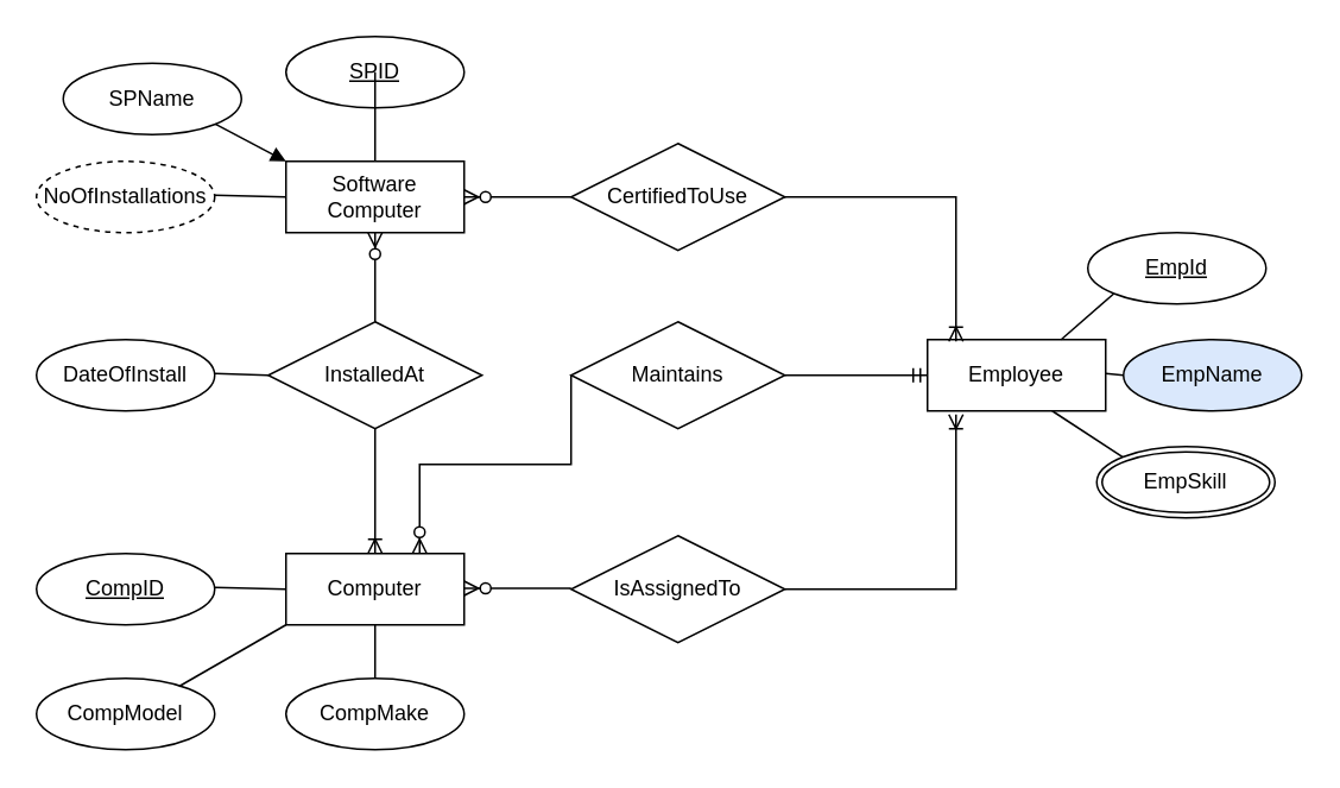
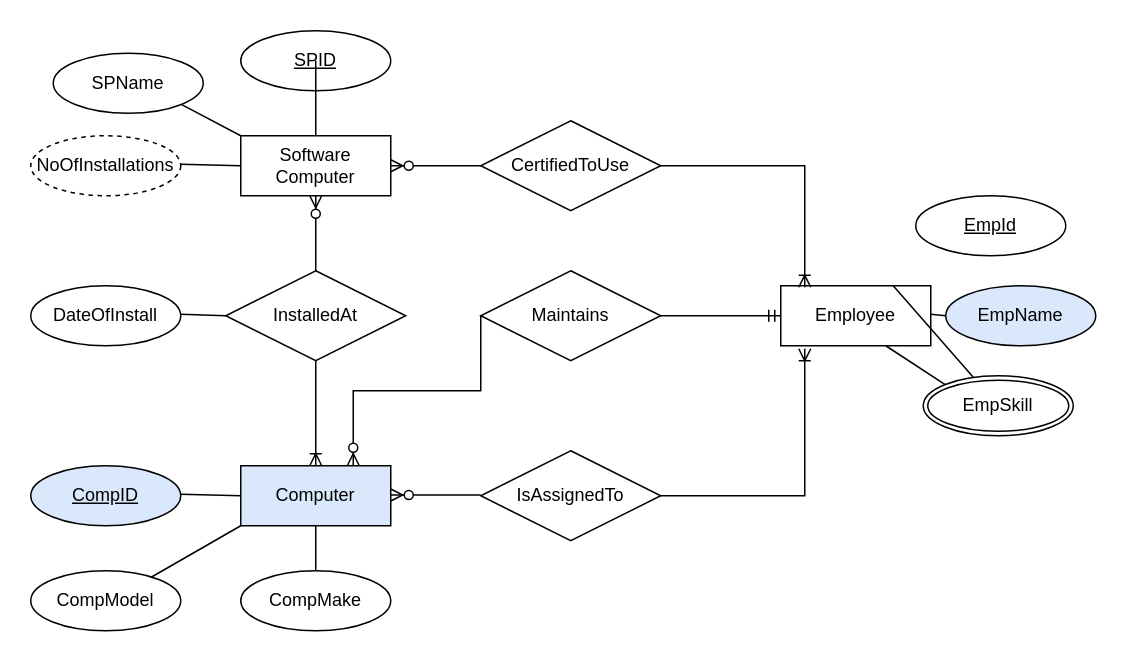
- <mxCell id="28" value="" style="endArrow=block;html=1;rounded=0;entryX=0;entryY=0;entryDx=0;entryDy=0;exitX=1;exitY=1;exitDx=0;exitDy=0;" edge="1" parent="1" source="22" target="2"><mxGeometry relative="1" as="geometry"><mxPoint x="80" y="59" as="sourcePoint" /><mxPoint x="240" y="59" as="targetPoint" /></mxGeometry></mxCell>
+ <mxCell id="28" value="" style="endArrow=none;html=1;rounded=0;entryX=0;entryY=0;entryDx=0;entryDy=0;exitX=1;exitY=1;exitDx=0;exitDy=0;" edge="1" parent="1" source="22" target="2"><mxGeometry relative="1" as="geometry"><mxPoint x="80" y="59" as="sourcePoint" /><mxPoint x="240" y="59" as="targetPoint" /></mxGeometry></mxCell>
- <mxCell id="35" value="" style="endArrow=none;html=1;rounded=0;exitX=0.75;exitY=0;exitDx=0;exitDy=0;entryX=0;entryY=1;entryDx=0;entryDy=0;" edge="1" parent="1" source="4" target="19"><mxGeometry relative="1" as="geometry"><mxPoint x="620" y="190" as="sourcePoint" /><mxPoint x="650" y="160" as="targetPoint" /></mxGeometry></mxCell>
+ <mxCell id="35" value="" style="endArrow=none;html=1;rounded=0;exitX=0.75;exitY=0;exitDx=0;exitDy=0;" edge="1" parent="1" source="4" target="21"><mxGeometry relative="1" as="geometry"><mxPoint x="620" y="190" as="sourcePoint" /><mxPoint x="650" y="160" as="targetPoint" /></mxGeometry></mxCell>
- <mxCell id="18" value="CompID" style="ellipse;whiteSpace=wrap;html=1;align=center;fontStyle=4;" vertex="1" parent="1"><mxGeometry x="20" y="310" width="100" height="40" as="geometry" /></mxCell>
+ <mxCell id="18" value="CompID" style="ellipse;whiteSpace=wrap;html=1;align=center;fontStyle=4;fillColor=#dae8fc;" vertex="1" parent="1"><mxGeometry x="20" y="310" width="100" height="40" as="geometry" /></mxCell>
- <mxCell id="3" value="Computer" style="whiteSpace=wrap;html=1;align=center;" vertex="1" parent="1"><mxGeometry x="160" y="310" width="100" height="40" as="geometry" /></mxCell>
+ <mxCell id="3" value="Computer" style="whiteSpace=wrap;html=1;align=center;fillColor=#dae8fc;" vertex="1" parent="1"><mxGeometry x="160" y="310" width="100" height="40" as="geometry" /></mxCell>
